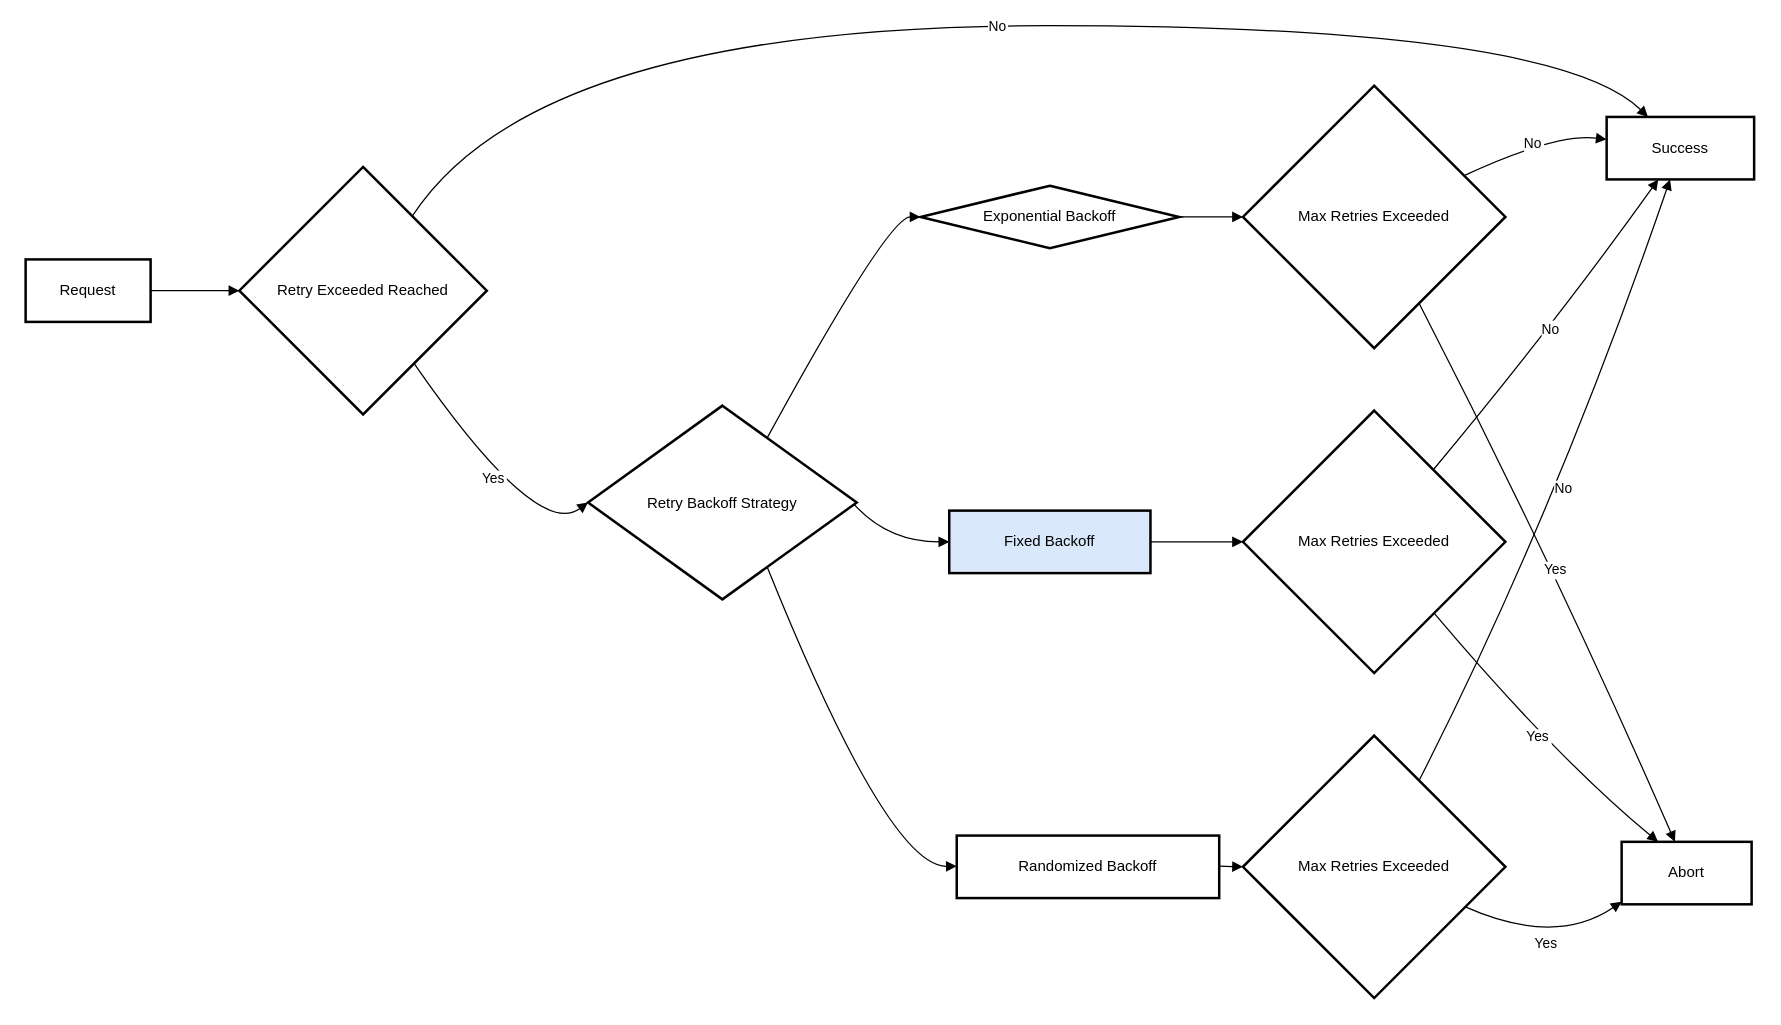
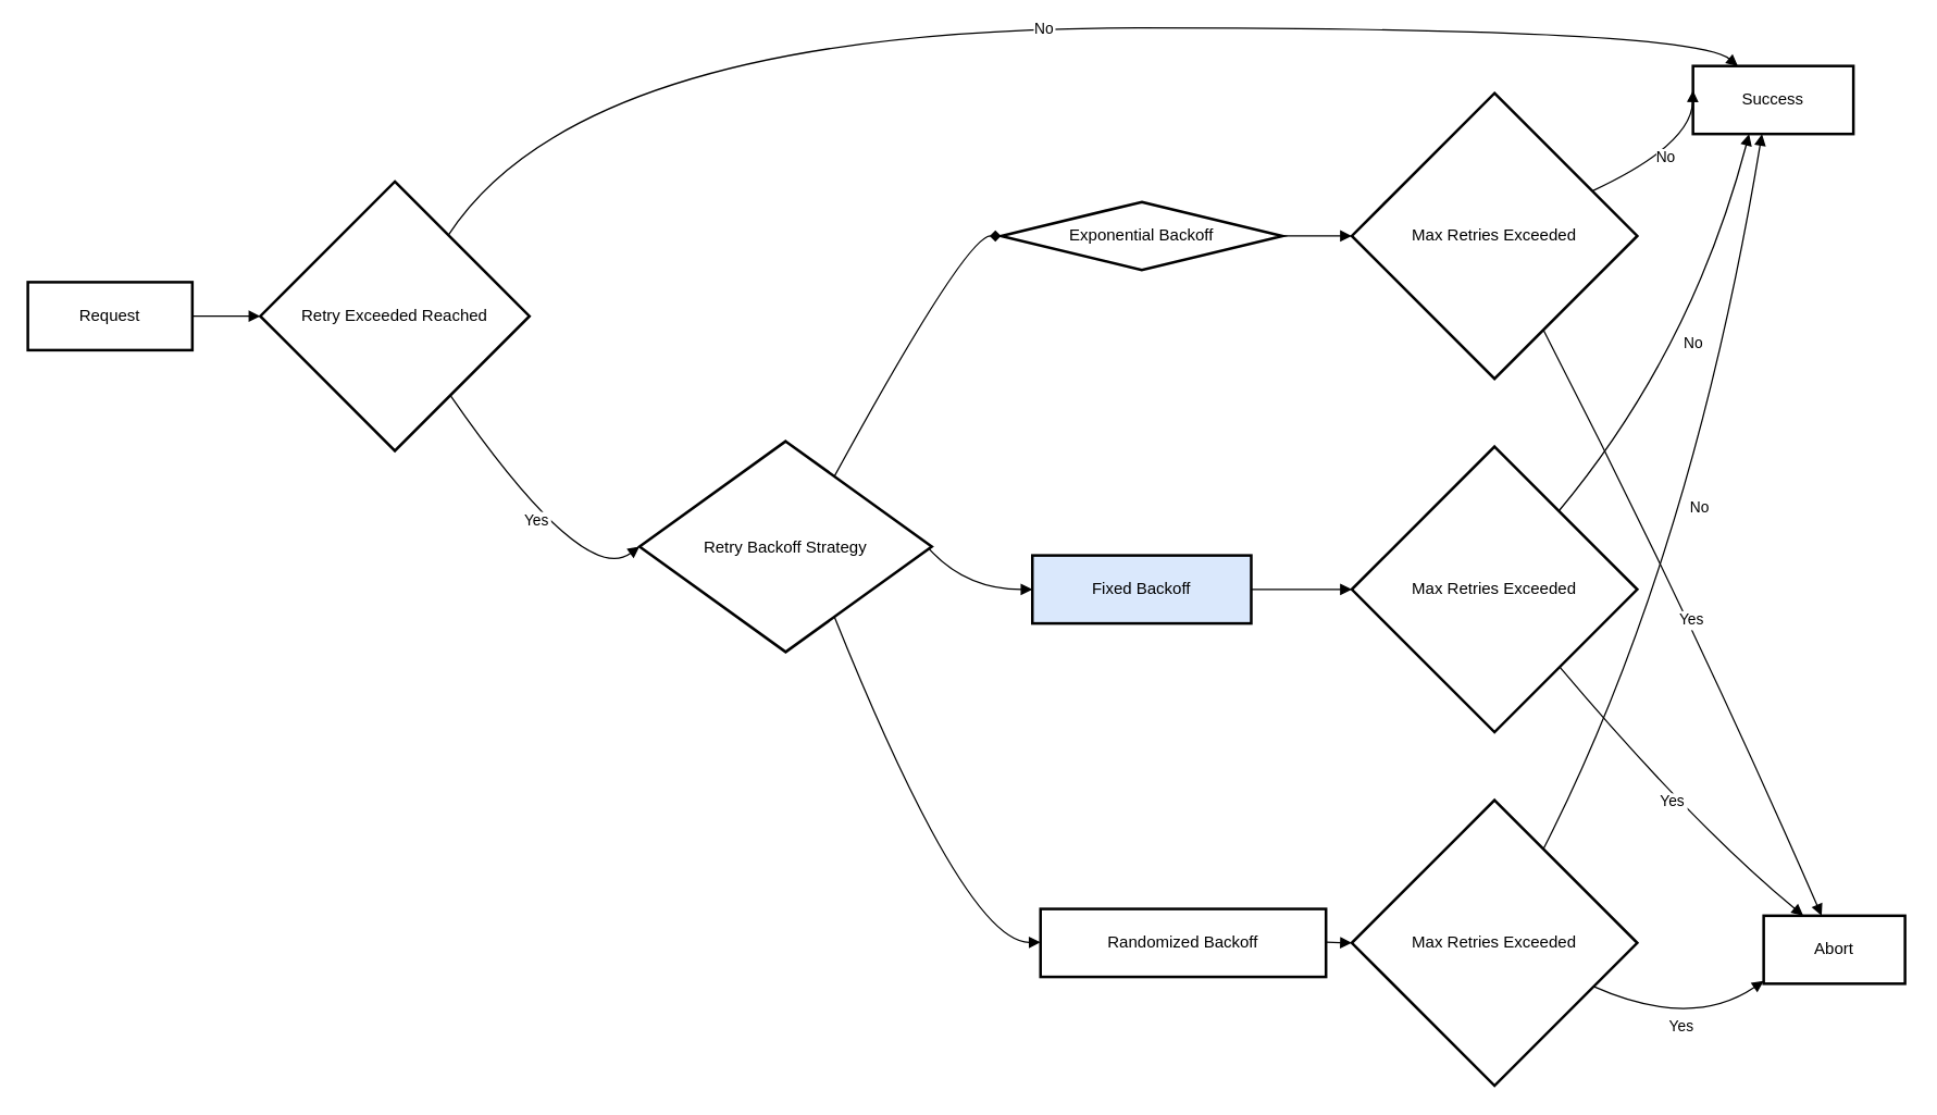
- <mxCell id="4" value="Success" style="whiteSpace=wrap;strokeWidth=2;" vertex="1" parent="1"><mxGeometry x="1285" y="93" width="118" height="50" as="geometry" /></mxCell>
+ <mxCell id="4" value="Success" style="whiteSpace=wrap;strokeWidth=2;" vertex="1" parent="1"><mxGeometry x="1245" y="48" width="118" height="50" as="geometry" /></mxCell>
- <mxCell id="16" value="" style="curved=1;startArrow=none;endArrow=block;exitX=0.75;exitY=0;entryX=0;entryY=0.5;" edge="1" parent="1" source="5" target="6"><mxGeometry relative="1" as="geometry"><Array as="points"><mxPoint x="710" y="173" /></Array></mxGeometry></mxCell>
+ <mxCell id="16" value="" style="curved=1;startArrow=none;endArrow=diamond;exitX=0.75;exitY=0;entryX=0;entryY=0.5;" edge="1" parent="1" source="5" target="6"><mxGeometry relative="1" as="geometry"><Array as="points"><mxPoint x="710" y="173" /></Array></mxGeometry></mxCell>
- <mxCell id="2" value="Request" style="whiteSpace=wrap;strokeWidth=2;" vertex="1" parent="1"><mxGeometry x="20" y="207" width="100" height="50" as="geometry" /></mxCell>
+ <mxCell id="2" value="Request" style="whiteSpace=wrap;strokeWidth=2;" vertex="1" parent="1"><mxGeometry x="20" y="207" width="121" height="50" as="geometry" /></mxCell>
